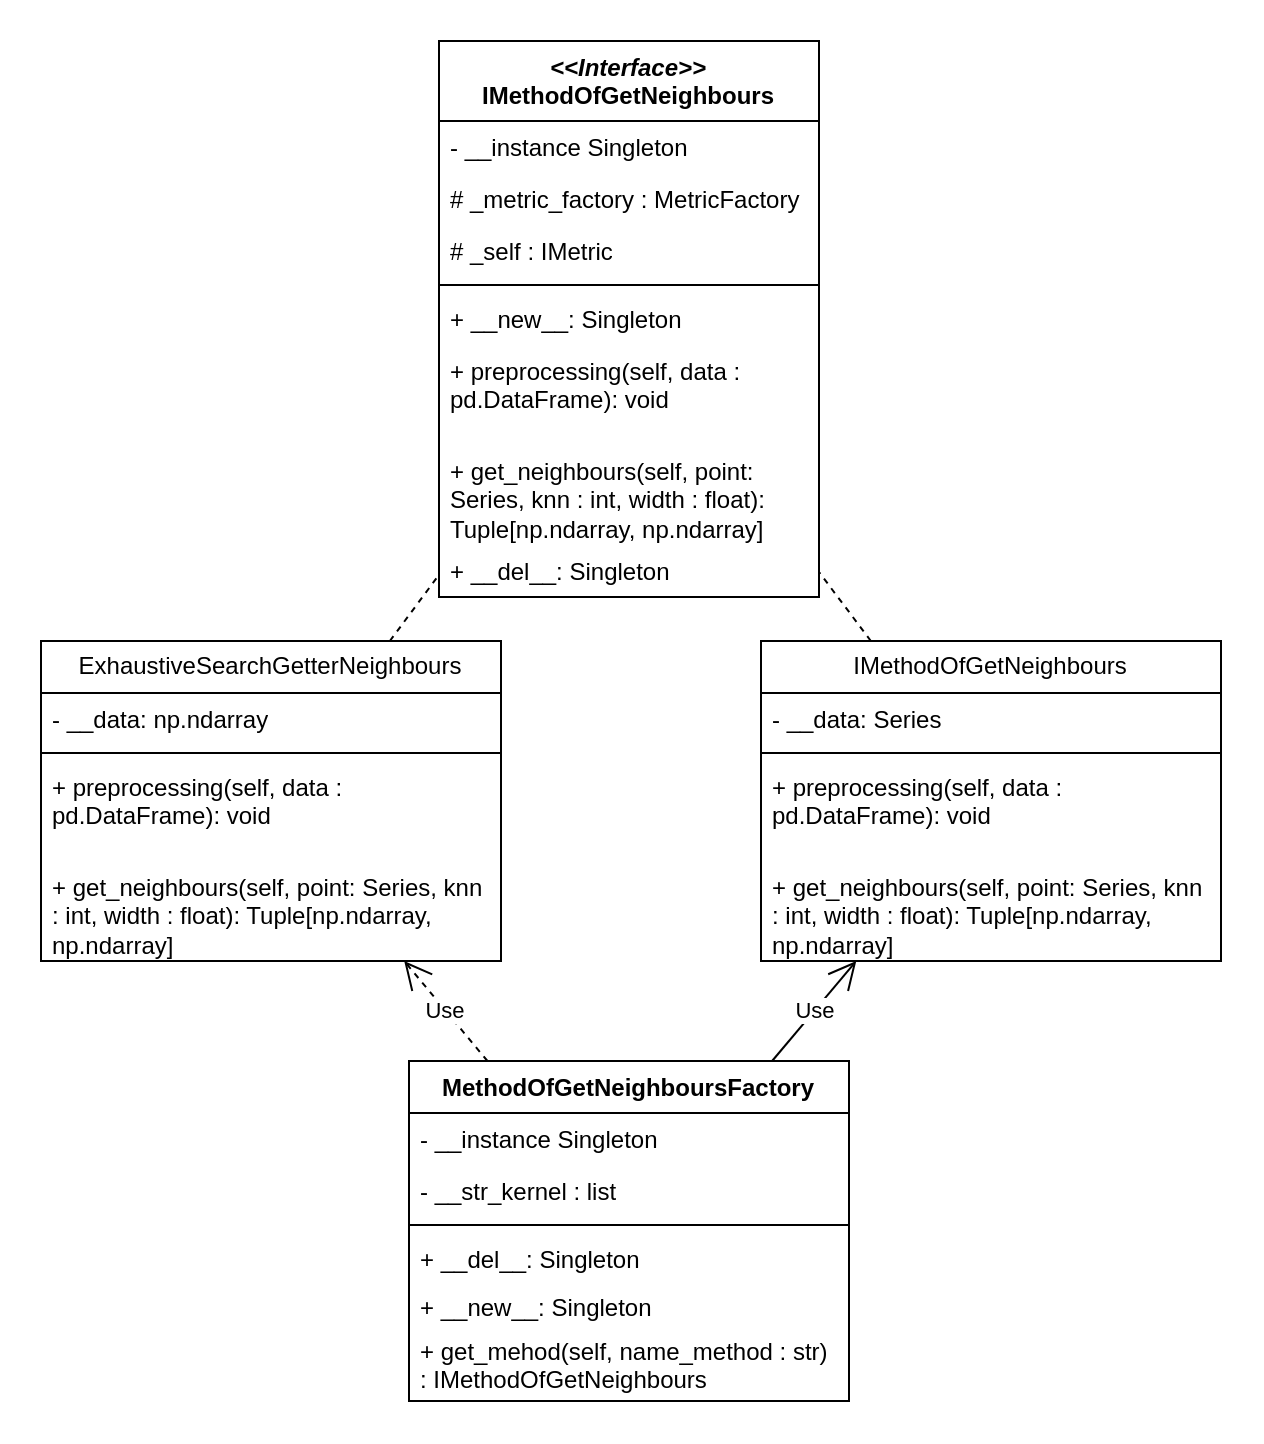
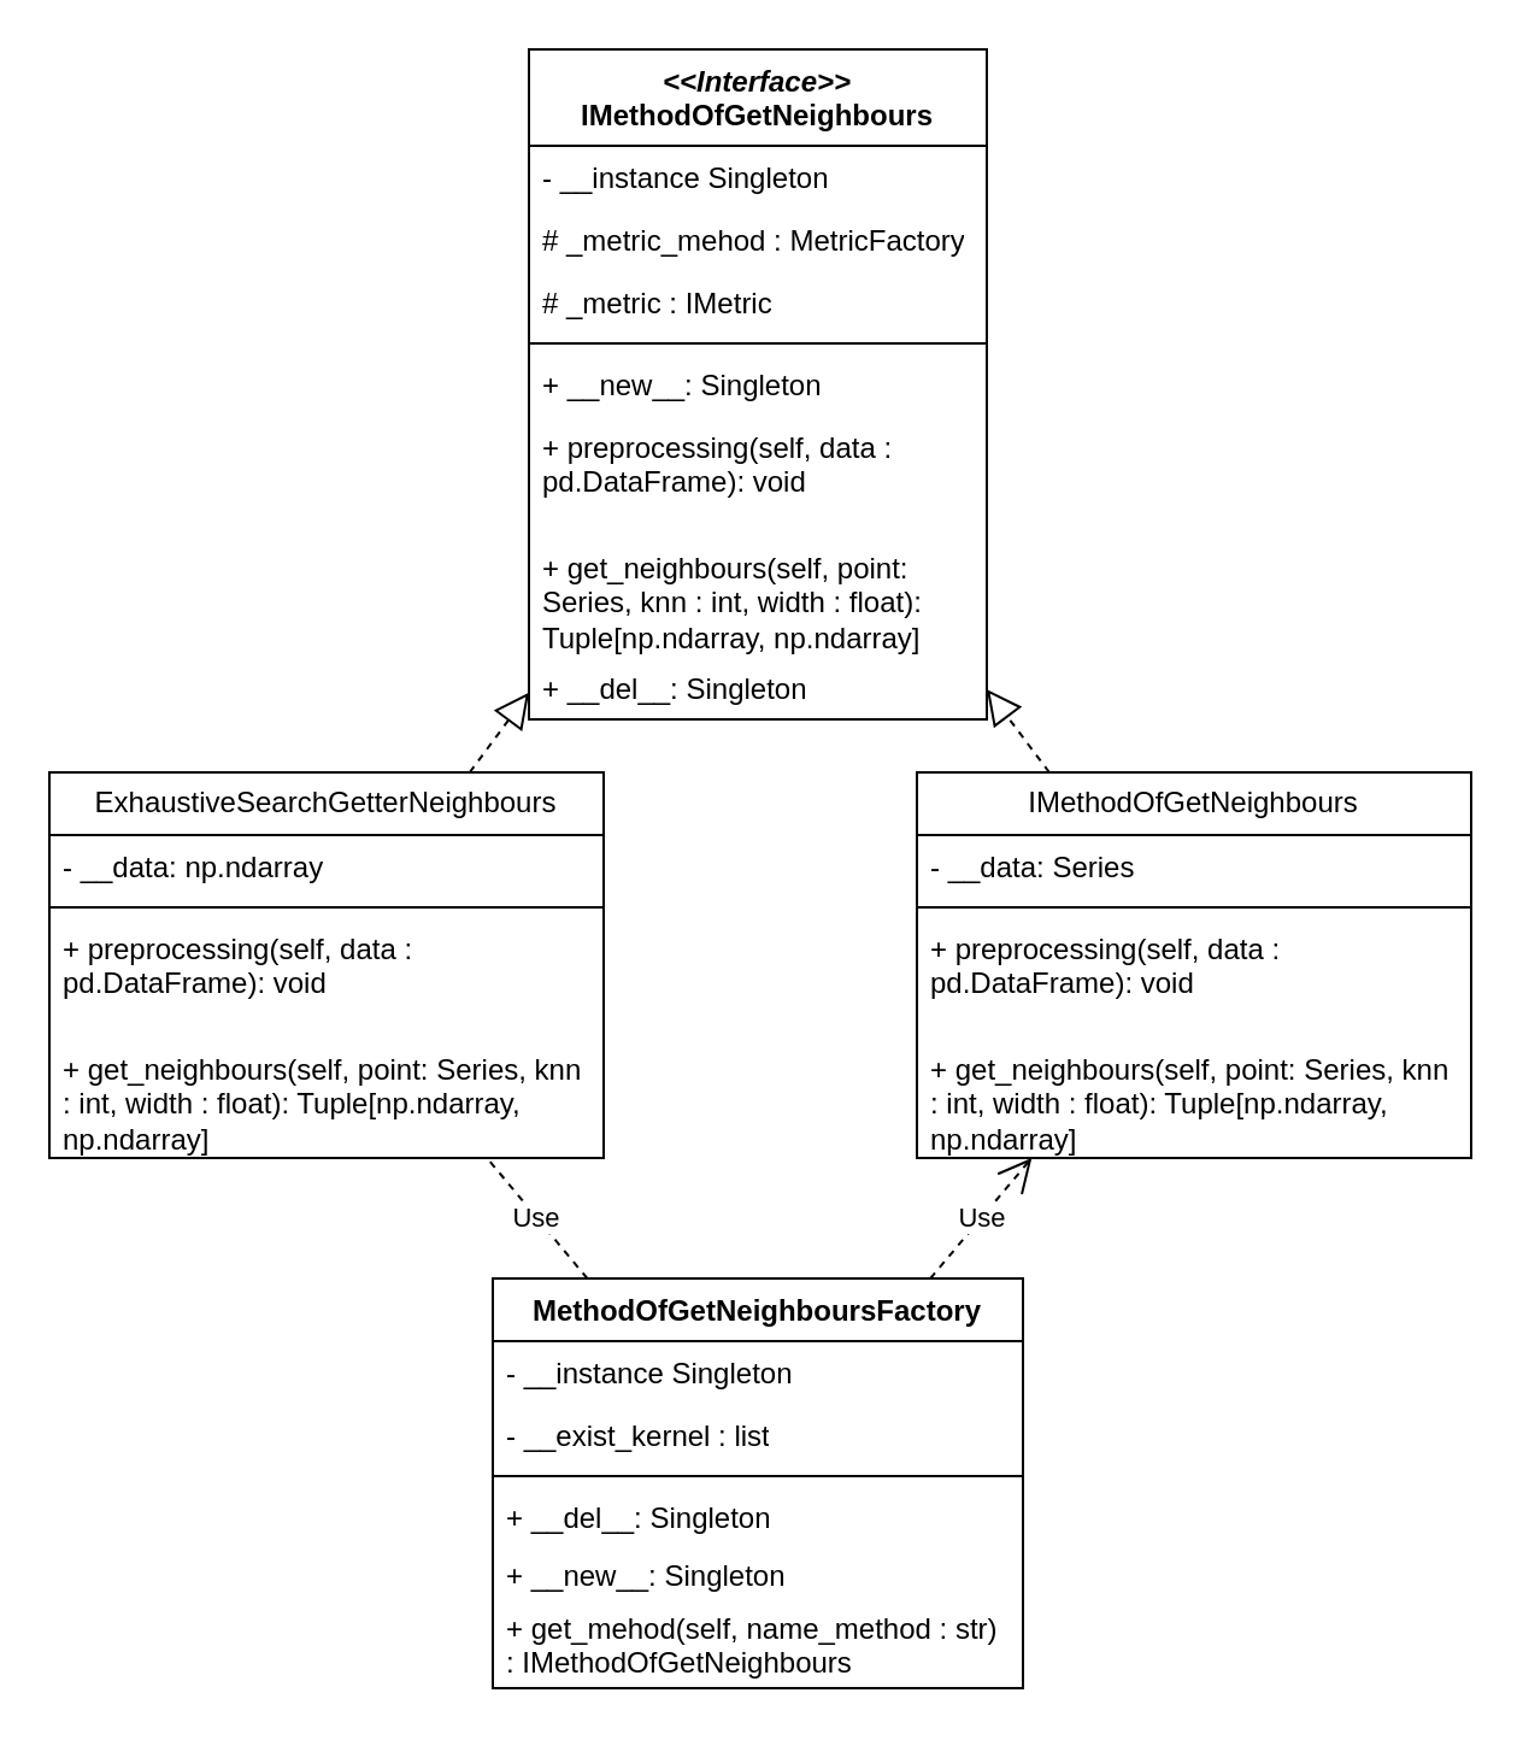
- <mxCell id="9" value="# _metric_factory : MetricFactory" style="text;strokeColor=none;fillColor=none;align=left;verticalAlign=top;spacingLeft=4;spacingRight=4;overflow=hidden;rotatable=0;points=[[0,0.5],[1,0.5]];portConstraint=eastwest;whiteSpace=wrap;html=1;" vertex="1" parent="7"><mxGeometry y="66" width="190" height="26" as="geometry" /></mxCell>
+ <mxCell id="9" value="# _metric_mehod : MetricFactory" style="text;strokeColor=none;fillColor=none;align=left;verticalAlign=top;spacingLeft=4;spacingRight=4;overflow=hidden;rotatable=0;points=[[0,0.5],[1,0.5]];portConstraint=eastwest;whiteSpace=wrap;html=1;" vertex="1" parent="7"><mxGeometry y="66" width="190" height="26" as="geometry" /></mxCell>
- <mxCell id="10" value="# _self : IMetric" style="text;strokeColor=none;fillColor=none;align=left;verticalAlign=top;spacingLeft=4;spacingRight=4;overflow=hidden;rotatable=0;points=[[0,0.5],[1,0.5]];portConstraint=eastwest;whiteSpace=wrap;html=1;" vertex="1" parent="7"><mxGeometry y="92" width="190" height="26" as="geometry" /></mxCell>
+ <mxCell id="10" value="# _metric : IMetric" style="text;strokeColor=none;fillColor=none;align=left;verticalAlign=top;spacingLeft=4;spacingRight=4;overflow=hidden;rotatable=0;points=[[0,0.5],[1,0.5]];portConstraint=eastwest;whiteSpace=wrap;html=1;" vertex="1" parent="7"><mxGeometry y="92" width="190" height="26" as="geometry" /></mxCell>
- <mxCell id="30" value="" style="endArrow=none;dashed=1;endFill=0;endSize=12;html=1;rounded=0;" edge="1" parent="1" source="25" target="7"><mxGeometry width="160" relative="1" as="geometry"><mxPoint x="520" y="292" as="sourcePoint" /><mxPoint x="608" y="210" as="targetPoint" /></mxGeometry></mxCell>
+ <mxCell id="30" value="" style="endArrow=block;dashed=1;endFill=0;endSize=12;html=1;rounded=0;" edge="1" parent="1" source="25" target="7"><mxGeometry width="160" relative="1" as="geometry"><mxPoint x="520" y="292" as="sourcePoint" /><mxPoint x="608" y="210" as="targetPoint" /></mxGeometry></mxCell>
- <mxCell id="23" value="" style="endArrow=none;dashed=1;endFill=0;endSize=12;html=1;rounded=0;" edge="1" parent="1" source="2" target="7"><mxGeometry width="160" relative="1" as="geometry"><mxPoint x="380" y="370" as="sourcePoint" /><mxPoint x="540" y="370" as="targetPoint" /></mxGeometry></mxCell>
+ <mxCell id="23" value="" style="endArrow=block;dashed=1;endFill=0;endSize=12;html=1;rounded=0;" edge="1" parent="1" source="2" target="7"><mxGeometry width="160" relative="1" as="geometry"><mxPoint x="380" y="370" as="sourcePoint" /><mxPoint x="540" y="370" as="targetPoint" /></mxGeometry></mxCell>
- <mxCell id="24" value="Use" style="endArrow=open;endSize=12;dashed=1;html=1;rounded=0;" edge="1" parent="1" source="16" target="2"><mxGeometry width="160" relative="1" as="geometry"><mxPoint x="250" y="380" as="sourcePoint" /><mxPoint x="410" y="380" as="targetPoint" /></mxGeometry></mxCell>
+ <mxCell id="24" value="Use" style="endArrow=none;endSize=12;dashed=1;html=1;rounded=0;" edge="1" parent="1" source="16" target="2"><mxGeometry width="160" relative="1" as="geometry"><mxPoint x="250" y="380" as="sourcePoint" /><mxPoint x="410" y="380" as="targetPoint" /></mxGeometry></mxCell>
- <mxCell id="31" value="Use" style="endArrow=open;endSize=12;dashed=0;html=1;rounded=0;" edge="1" parent="1" source="16" target="25"><mxGeometry width="160" relative="1" as="geometry"><mxPoint x="589" y="577" as="sourcePoint" /><mxPoint x="530" y="530" as="targetPoint" /></mxGeometry></mxCell>
+ <mxCell id="31" value="Use" style="endArrow=open;endSize=12;dashed=1;html=1;rounded=0;" edge="1" parent="1" source="16" target="25"><mxGeometry width="160" relative="1" as="geometry"><mxPoint x="589" y="577" as="sourcePoint" /><mxPoint x="530" y="530" as="targetPoint" /></mxGeometry></mxCell>
- <mxCell id="18" value="- __str_kernel : list" style="text;strokeColor=none;fillColor=none;align=left;verticalAlign=top;spacingLeft=4;spacingRight=4;overflow=hidden;rotatable=0;points=[[0,0.5],[1,0.5]];portConstraint=eastwest;whiteSpace=wrap;html=1;" vertex="1" parent="16"><mxGeometry y="52" width="220" height="26" as="geometry" /></mxCell>
+ <mxCell id="18" value="- __exist_kernel : list" style="text;strokeColor=none;fillColor=none;align=left;verticalAlign=top;spacingLeft=4;spacingRight=4;overflow=hidden;rotatable=0;points=[[0,0.5],[1,0.5]];portConstraint=eastwest;whiteSpace=wrap;html=1;" vertex="1" parent="16"><mxGeometry y="52" width="220" height="26" as="geometry" /></mxCell>
